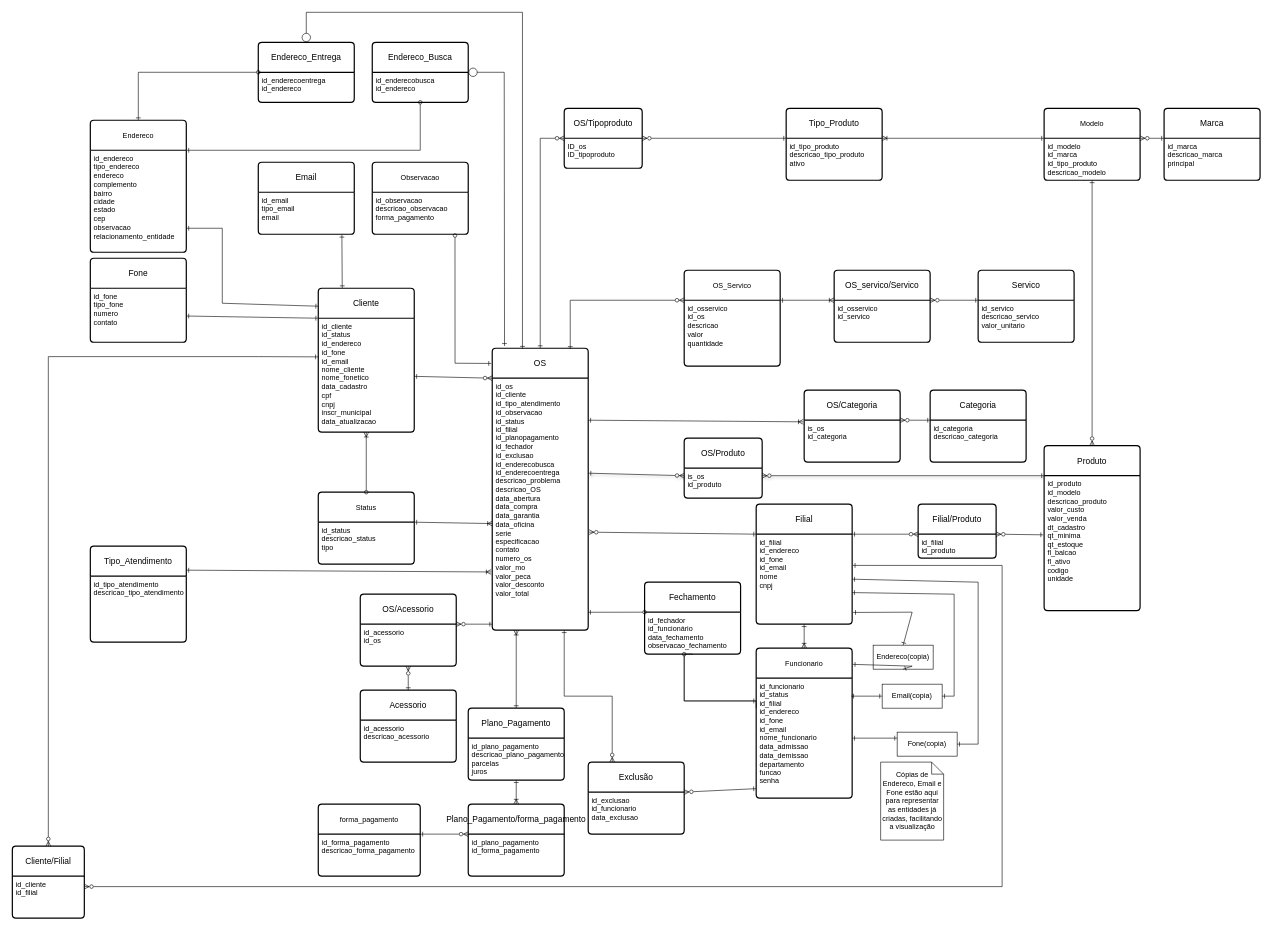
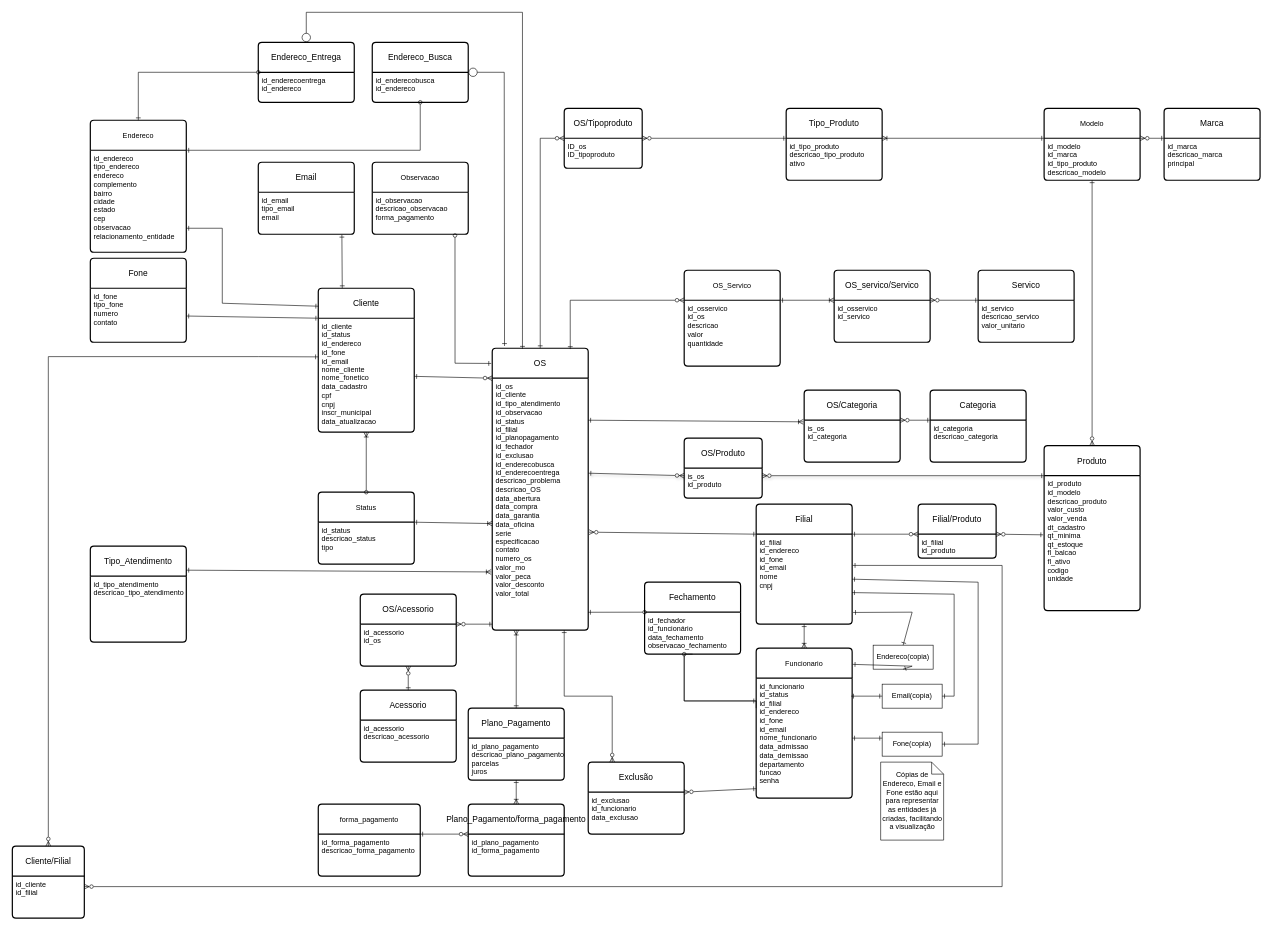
- <mxCell id="108" value="Fone(copia)" style="whiteSpace=wrap;html=1;align=center;" vertex="1" parent="1"><mxGeometry x="1495" y="1220" width="100" height="40" as="geometry" /></mxCell>
+ <mxCell id="108" value="Fone(copia)" style="whiteSpace=wrap;html=1;align=center;" vertex="1" parent="1"><mxGeometry x="1470" y="1220" width="100" height="40" as="geometry" /></mxCell>
